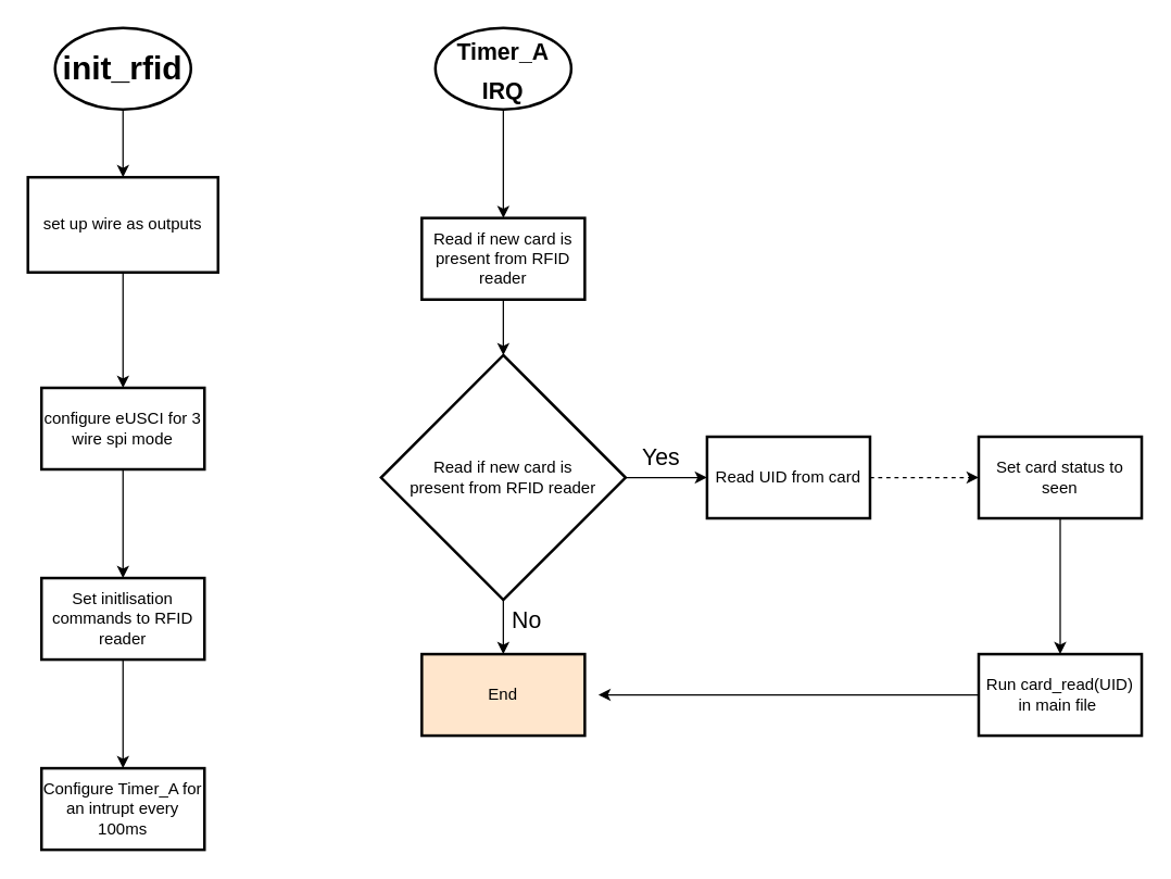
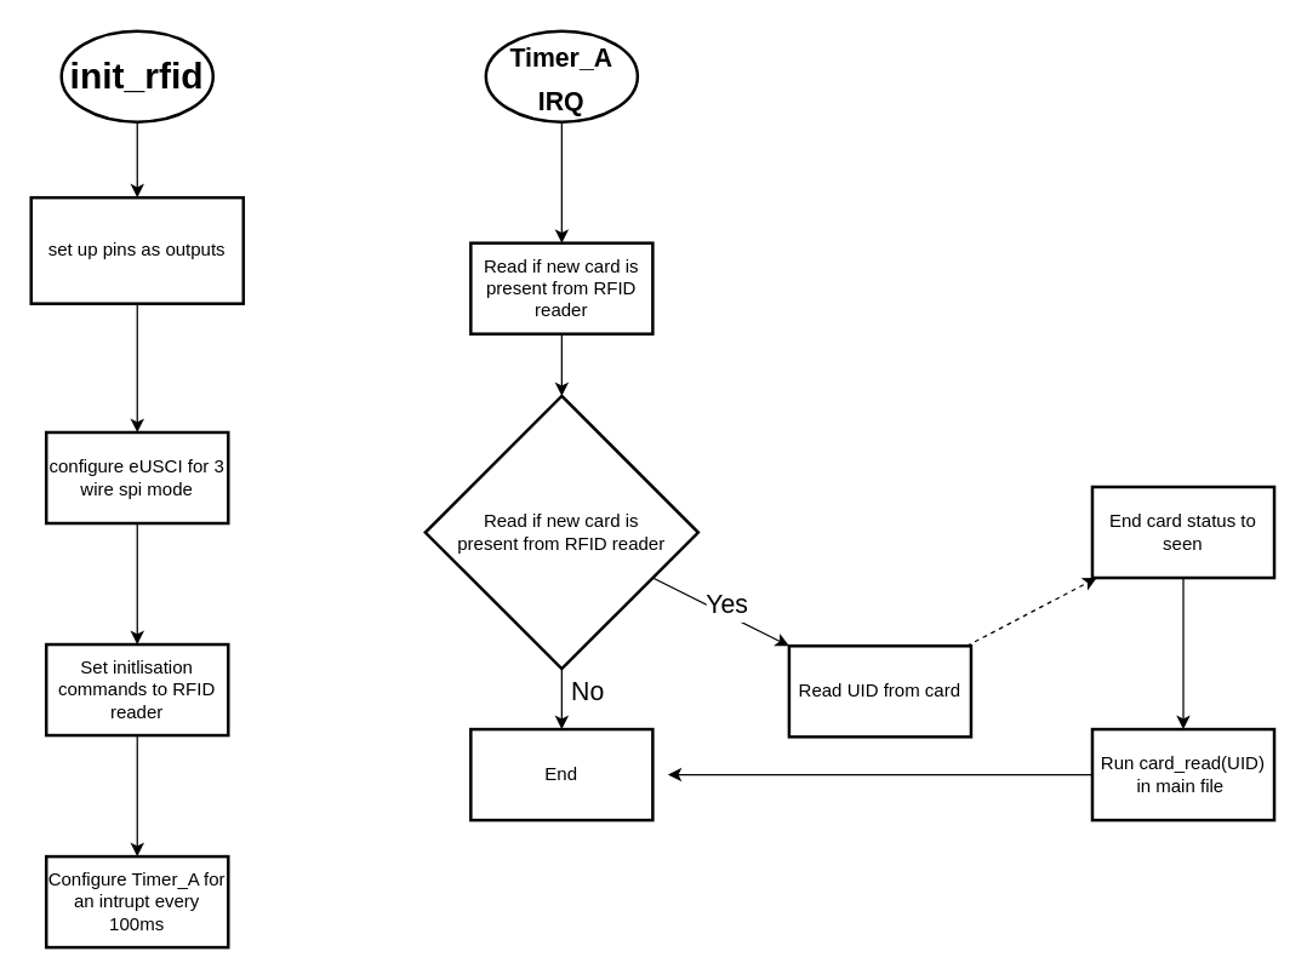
- <mxCell id="5" value="set up wire as outputs" style="rounded=1;whiteSpace=wrap;html=1;absoluteArcSize=1;arcSize=0;strokeWidth=2;" parent="1" vertex="1"><mxGeometry x="20" y="130" width="140" height="70" as="geometry" /></mxCell>
+ <mxCell id="5" value="set up pins as outputs" style="rounded=1;whiteSpace=wrap;html=1;absoluteArcSize=1;arcSize=0;strokeWidth=2;" parent="1" vertex="1"><mxGeometry x="20" y="130" width="140" height="70" as="geometry" /></mxCell>
- <mxCell id="21" value="Read UID from card" style="whiteSpace=wrap;html=1;strokeWidth=2;" vertex="1" parent="1"><mxGeometry x="520" y="321" width="120" height="60" as="geometry" /></mxCell>
+ <mxCell id="21" value="Read UID from card" style="whiteSpace=wrap;html=1;strokeWidth=2;" vertex="1" parent="1"><mxGeometry x="520" y="426" width="120" height="60" as="geometry" /></mxCell>
- <mxCell id="24" value="Set card status to seen" style="whiteSpace=wrap;html=1;strokeWidth=2;" vertex="1" parent="1"><mxGeometry x="720" y="321" width="120" height="60" as="geometry" /></mxCell>
+ <mxCell id="24" value="End card status to seen" style="whiteSpace=wrap;html=1;strokeWidth=2;" vertex="1" parent="1"><mxGeometry x="720" y="321" width="120" height="60" as="geometry" /></mxCell>
- <mxCell id="19" value="End" style="whiteSpace=wrap;html=1;strokeWidth=2;fillColor=#ffe6cc;" vertex="1" parent="1"><mxGeometry x="310" y="481" width="120" height="60" as="geometry" /></mxCell>
+ <mxCell id="19" value="End" style="whiteSpace=wrap;html=1;strokeWidth=2;" vertex="1" parent="1"><mxGeometry x="310" y="481" width="120" height="60" as="geometry" /></mxCell>
